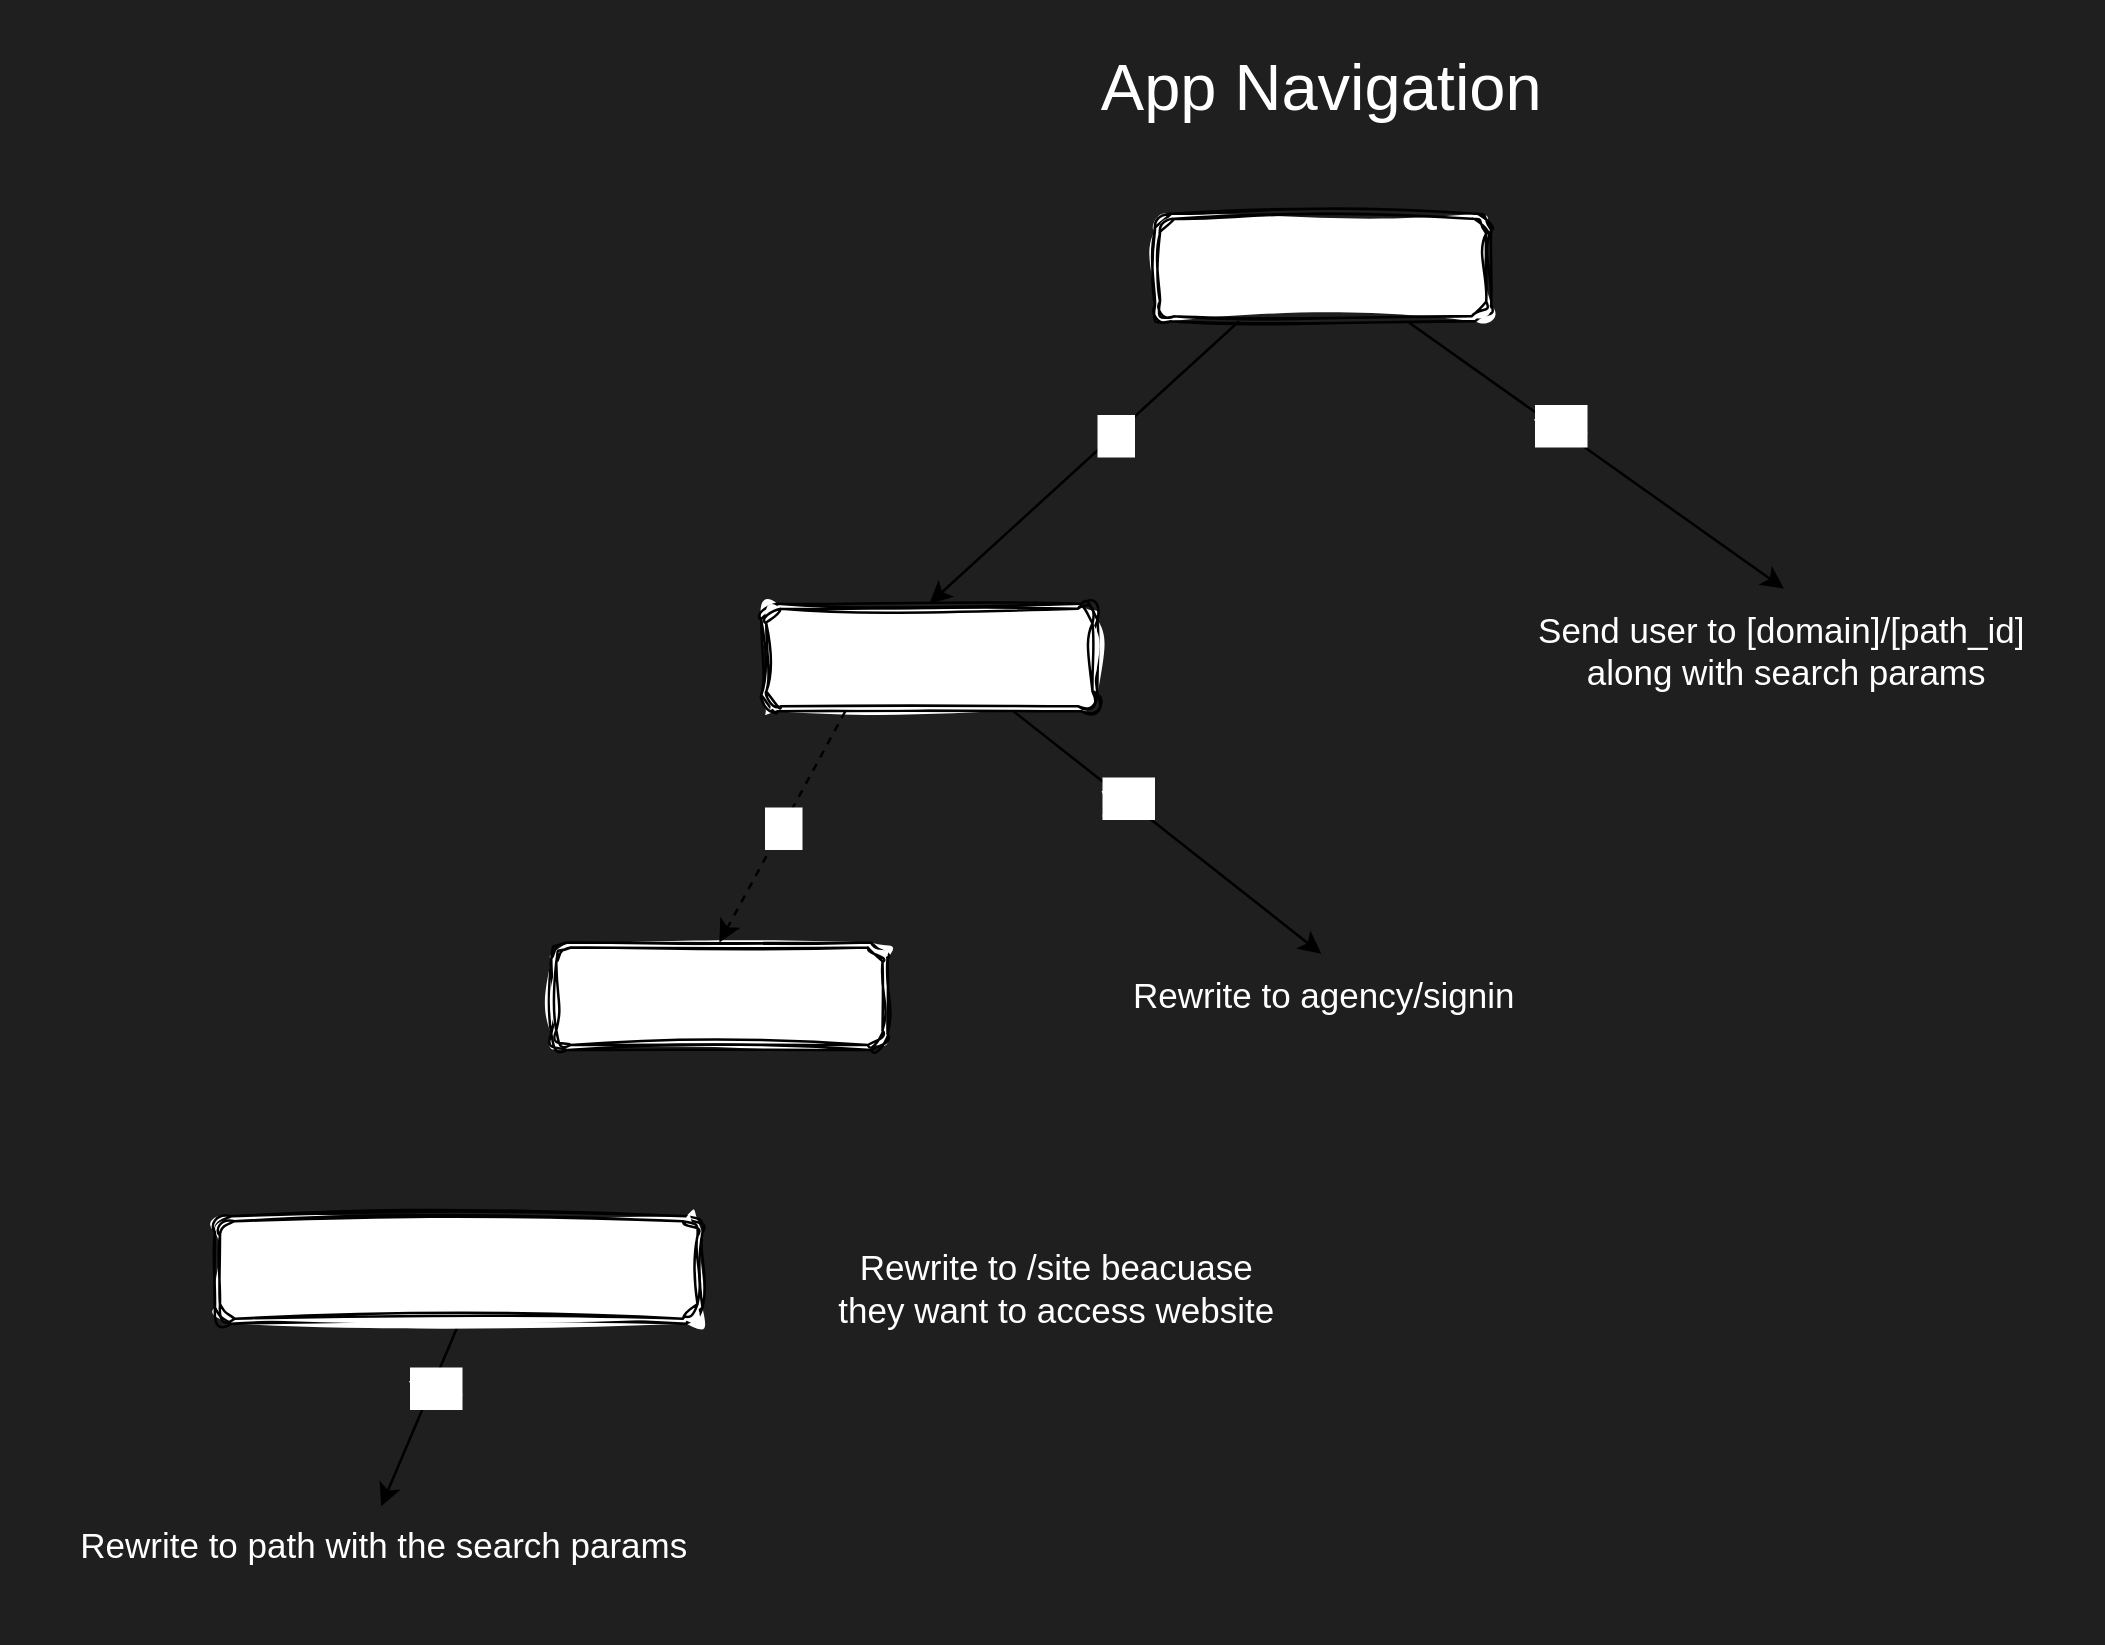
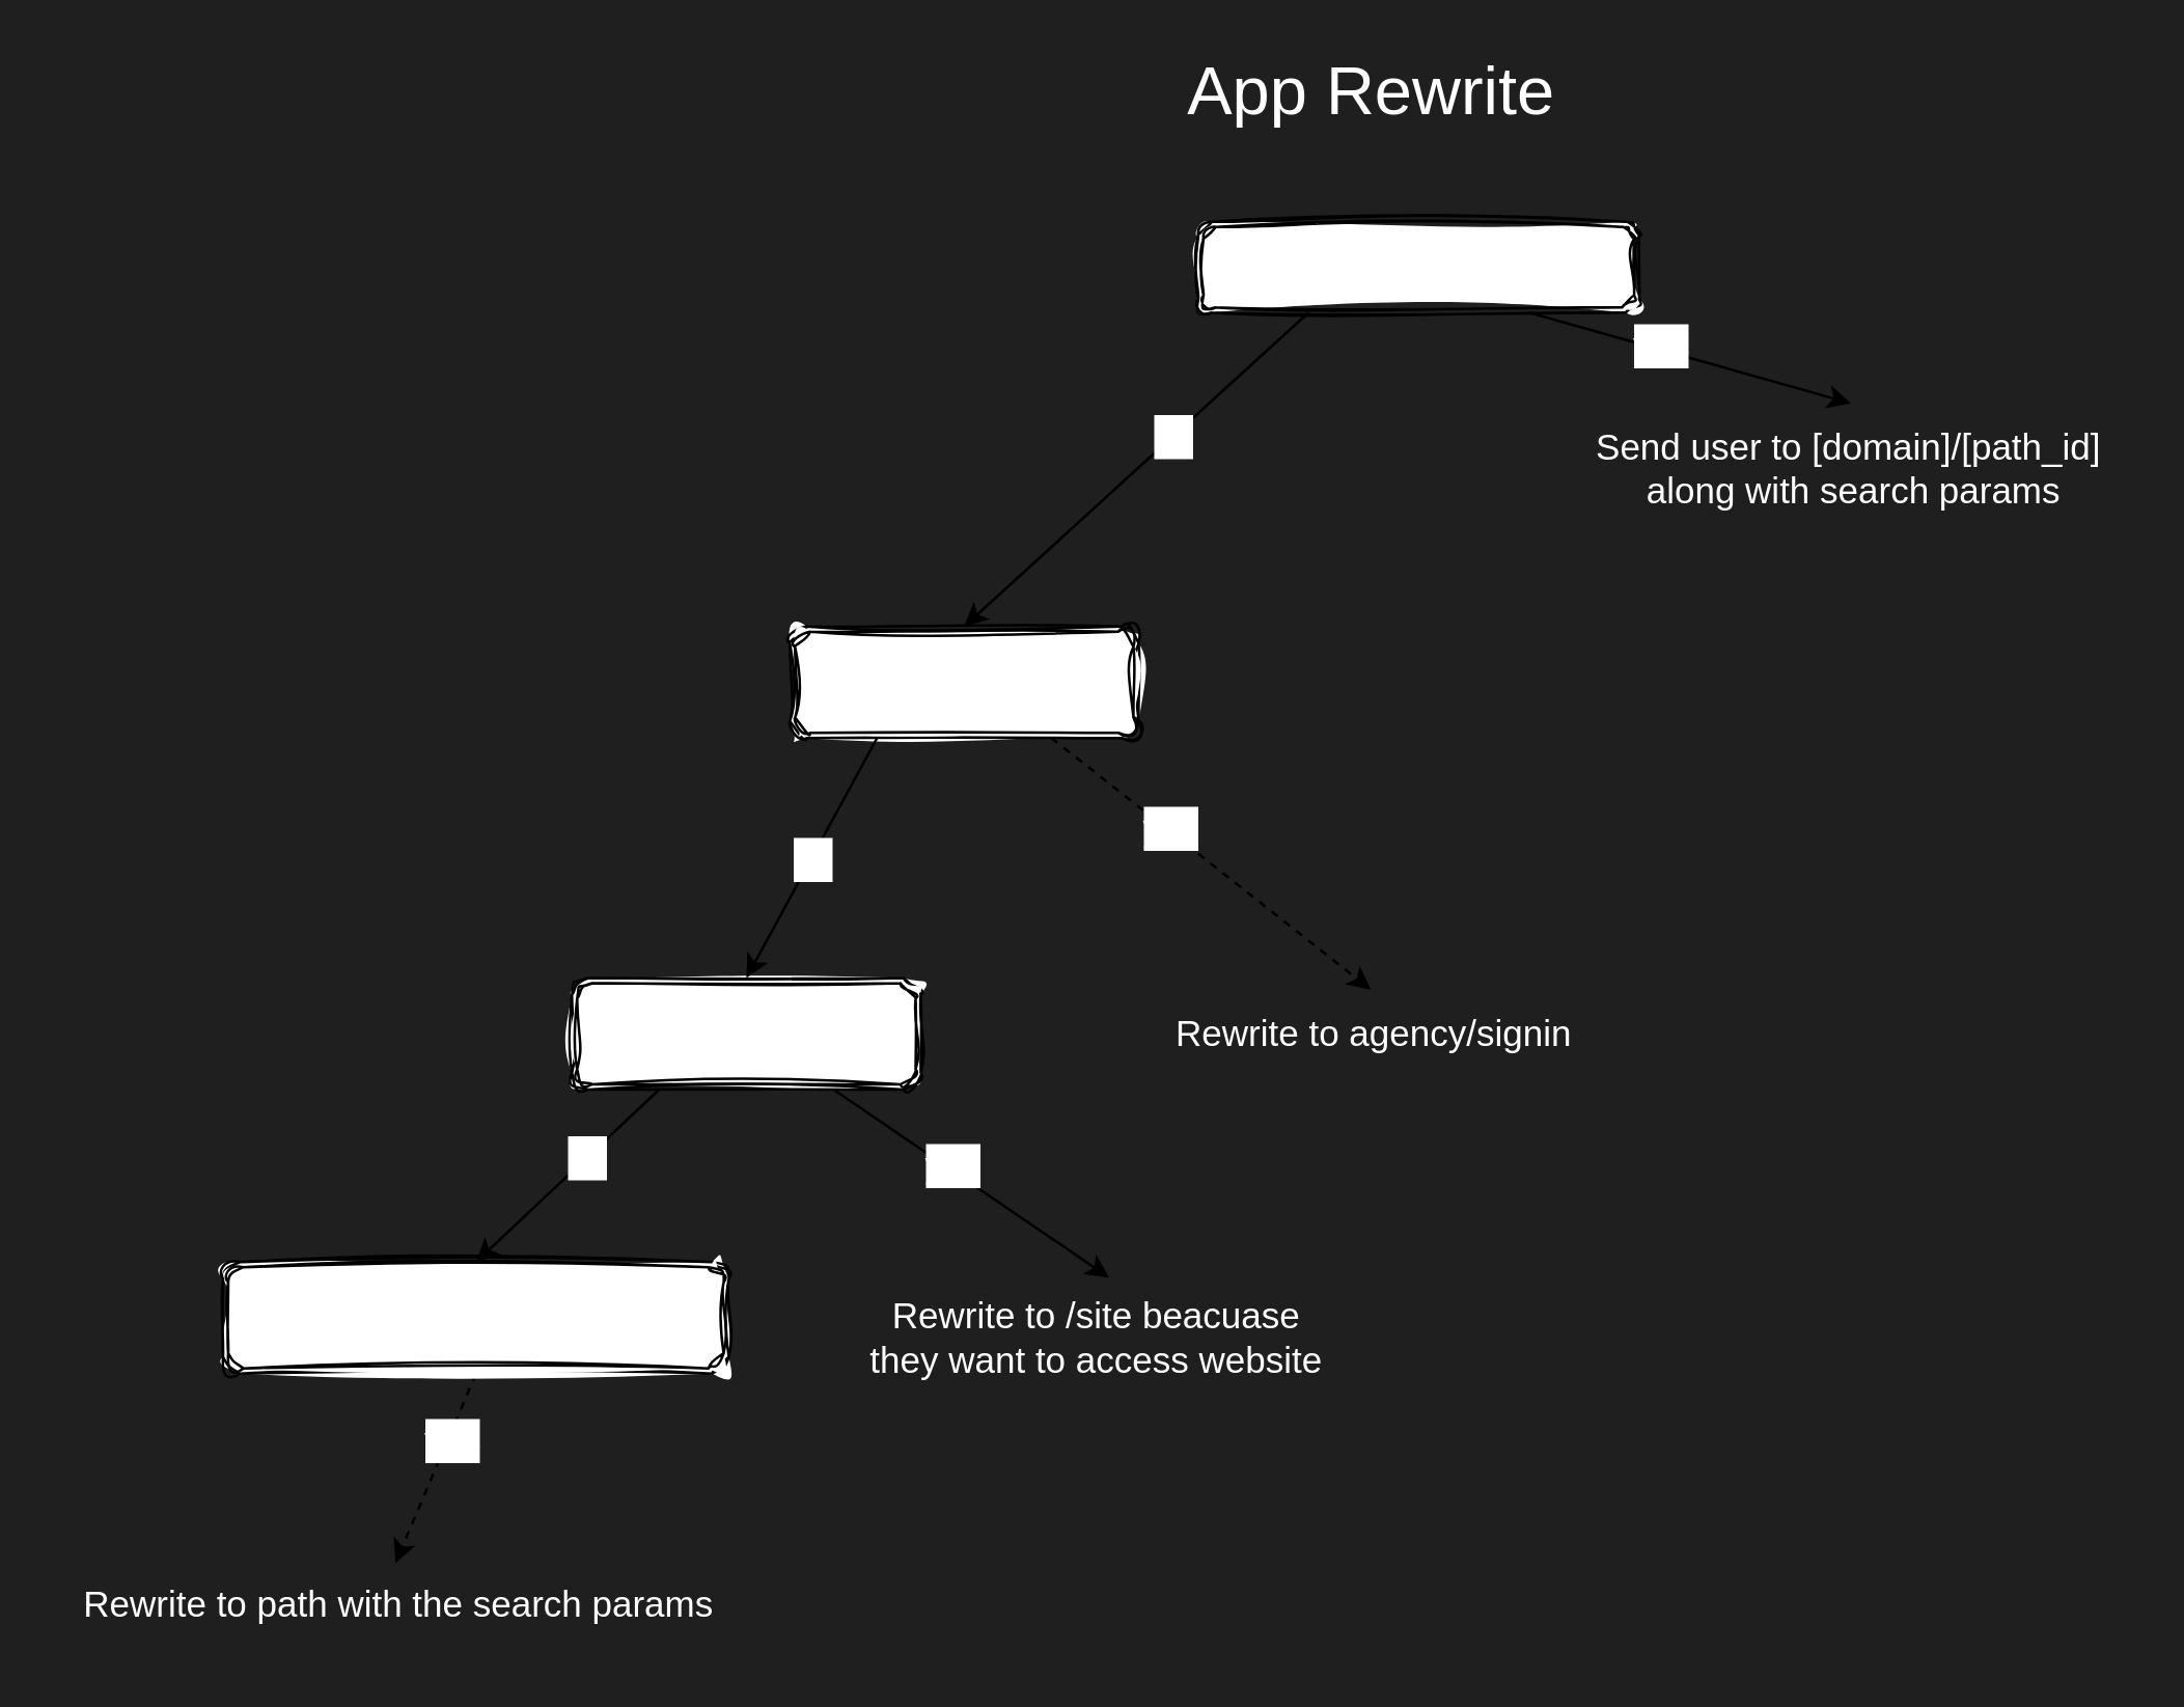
- <mxCell id="2" value="&lt;font style=&quot;font-size: 26px;&quot;&gt;App Navigation&lt;/font&gt;" style="text;strokeColor=none;align=center;fillColor=none;html=1;verticalAlign=middle;whiteSpace=wrap;rounded=0;fontColor=#FFFFFF;" vertex="1" parent="1"><mxGeometry x="404.25" y="20" width="249" height="30" as="geometry" /></mxCell>
+ <mxCell id="2" value="&lt;font style=&quot;font-size: 26px;&quot;&gt;App Rewrite&lt;/font&gt;" style="text;strokeColor=none;align=center;fillColor=none;html=1;verticalAlign=middle;whiteSpace=wrap;rounded=0;fontColor=#FFFFFF;" vertex="1" parent="1"><mxGeometry x="404.25" y="20" width="249" height="30" as="geometry" /></mxCell>
- <mxCell id="7" value="&lt;font style=&quot;font-size: 14px;&quot;&gt;Sub domain exists?&lt;/font&gt;" style="shape=ext;double=1;rounded=1;whiteSpace=wrap;html=1;fontColor=#FFFFFF;glass=0;sketch=1;curveFitting=1;jiggle=2;shadow=0;strokeColor=default;gradientColor=none;strokeWidth=1;" vertex="1" parent="1"><mxGeometry x="461.5" y="85" width="134.5" height="43" as="geometry" /></mxCell>
+ <mxCell id="7" value="&lt;font style=&quot;font-size: 14px;&quot;&gt;Sub domain exists?&lt;/font&gt;" style="shape=ext;double=1;rounded=1;whiteSpace=wrap;html=1;fontColor=#FFFFFF;glass=0;sketch=1;curveFitting=1;jiggle=2;shadow=0;strokeColor=default;gradientColor=none;strokeWidth=1;" vertex="1" parent="1"><mxGeometry x="461.5" y="85" width="170" height="35" as="geometry" /></mxCell>
- <mxCell id="8" value="&lt;font style=&quot;font-size: 14px;&quot;&gt;Send user to [domain]/[path_id]&lt;br&gt;&amp;nbsp;along with search params&lt;/font&gt;" style="text;html=1;align=center;verticalAlign=middle;resizable=0;points=[];autosize=1;strokeColor=none;fillColor=none;fontColor=#FFFFFF;rounded=1;shadow=0;glass=0;sketch=1;strokeWidth=1;" vertex="1" parent="1"><mxGeometry x="604" y="236" width="216" height="48" as="geometry" /></mxCell>
+ <mxCell id="8" value="&lt;font style=&quot;font-size: 14px;&quot;&gt;Send user to [domain]/[path_id]&lt;br&gt;&amp;nbsp;along with search params&lt;/font&gt;" style="text;html=1;align=center;verticalAlign=middle;resizable=0;points=[];autosize=1;strokeColor=none;fillColor=none;fontColor=#FFFFFF;rounded=1;shadow=0;glass=0;sketch=1;strokeWidth=1;" vertex="1" parent="1"><mxGeometry x="604" y="156" width="216" height="48" as="geometry" /></mxCell>
- <mxCell id="18" value="" style="endArrow=classic;html=1;fontSize=14;fontColor=#FFFFFF;exitX=0.25;exitY=1;exitDx=0;exitDy=0;entryX=0.5;entryY=0;entryDx=0;entryDy=0;dashed=1;" edge="1" parent="1" source="11" target="17"><mxGeometry relative="1" as="geometry"><mxPoint x="364" y="332" as="sourcePoint" /><mxPoint x="464" y="332" as="targetPoint" /></mxGeometry></mxCell>
+ <mxCell id="18" value="" style="endArrow=classic;html=1;fontSize=14;fontColor=#FFFFFF;exitX=0.25;exitY=1;exitDx=0;exitDy=0;entryX=0.5;entryY=0;entryDx=0;entryDy=0;" edge="1" parent="1" source="11" target="17"><mxGeometry relative="1" as="geometry"><mxPoint x="364" y="332" as="sourcePoint" /><mxPoint x="464" y="332" as="targetPoint" /></mxGeometry></mxCell>
- <mxCell id="9" style="edgeStyle=none;html=1;exitX=0.75;exitY=1;exitDx=0;exitDy=0;entryX=0.496;entryY=0.028;entryDx=0;entryDy=0;entryPerimeter=0;fontSize=14;fontColor=#FFFFFF;" edge="1" parent="1" source="11" target="12"><mxGeometry relative="1" as="geometry" /></mxCell>
+ <mxCell id="9" style="edgeStyle=none;html=1;exitX=0.75;exitY=1;exitDx=0;exitDy=0;entryX=0.496;entryY=0.028;entryDx=0;entryDy=0;entryPerimeter=0;fontSize=14;fontColor=#FFFFFF;dashed=1;" edge="1" parent="1" source="11" target="12"><mxGeometry relative="1" as="geometry" /></mxCell>
+ <mxCell id="15" style="edgeStyle=none;html=1;exitX=0.25;exitY=1;exitDx=0;exitDy=0;entryX=0.5;entryY=0;entryDx=0;entryDy=0;fontSize=14;fontColor=#FFFFFF;" edge="1" parent="1" source="17" target="23"><mxGeometry relative="1" as="geometry" /></mxCell>
+ <mxCell id="16" value="no" style="edgeLabel;html=1;align=center;verticalAlign=middle;resizable=0;points=[];fontSize=14;fontColor=#FFFFFF;" vertex="1" connectable="0" parent="15"><mxGeometry x="-0.211" relative="1" as="geometry"><mxPoint as="offset" /></mxGeometry></mxCell>
+ <mxCell id="13" style="edgeStyle=none;html=1;exitX=0.75;exitY=1;exitDx=0;exitDy=0;entryX=0.525;entryY=0.021;entryDx=0;entryDy=0;entryPerimeter=0;fontSize=14;fontColor=#FFFFFF;" edge="1" parent="1" source="17" target="20"><mxGeometry relative="1" as="geometry" /></mxCell>
+ <mxCell id="14" value="yes" style="edgeLabel;html=1;align=center;verticalAlign=middle;resizable=0;points=[];fontSize=14;fontColor=#FFFFFF;" vertex="1" connectable="0" parent="13"><mxGeometry x="-0.183" y="1" relative="1" as="geometry"><mxPoint x="1" as="offset" /></mxGeometry></mxCell>
- <mxCell id="21" style="edgeStyle=none;html=1;exitX=0.5;exitY=1;exitDx=0;exitDy=0;entryX=0.497;entryY=0.056;entryDx=0;entryDy=0;entryPerimeter=0;fontSize=14;fontColor=#FFFFFF;" edge="1" parent="1" source="23" target="24"><mxGeometry relative="1" as="geometry" /></mxCell>
+ <mxCell id="21" style="edgeStyle=none;html=1;exitX=0.5;exitY=1;exitDx=0;exitDy=0;entryX=0.497;entryY=0.056;entryDx=0;entryDy=0;entryPerimeter=0;fontSize=14;fontColor=#FFFFFF;dashed=1;" edge="1" parent="1" source="23" target="24"><mxGeometry relative="1" as="geometry" /></mxCell>
